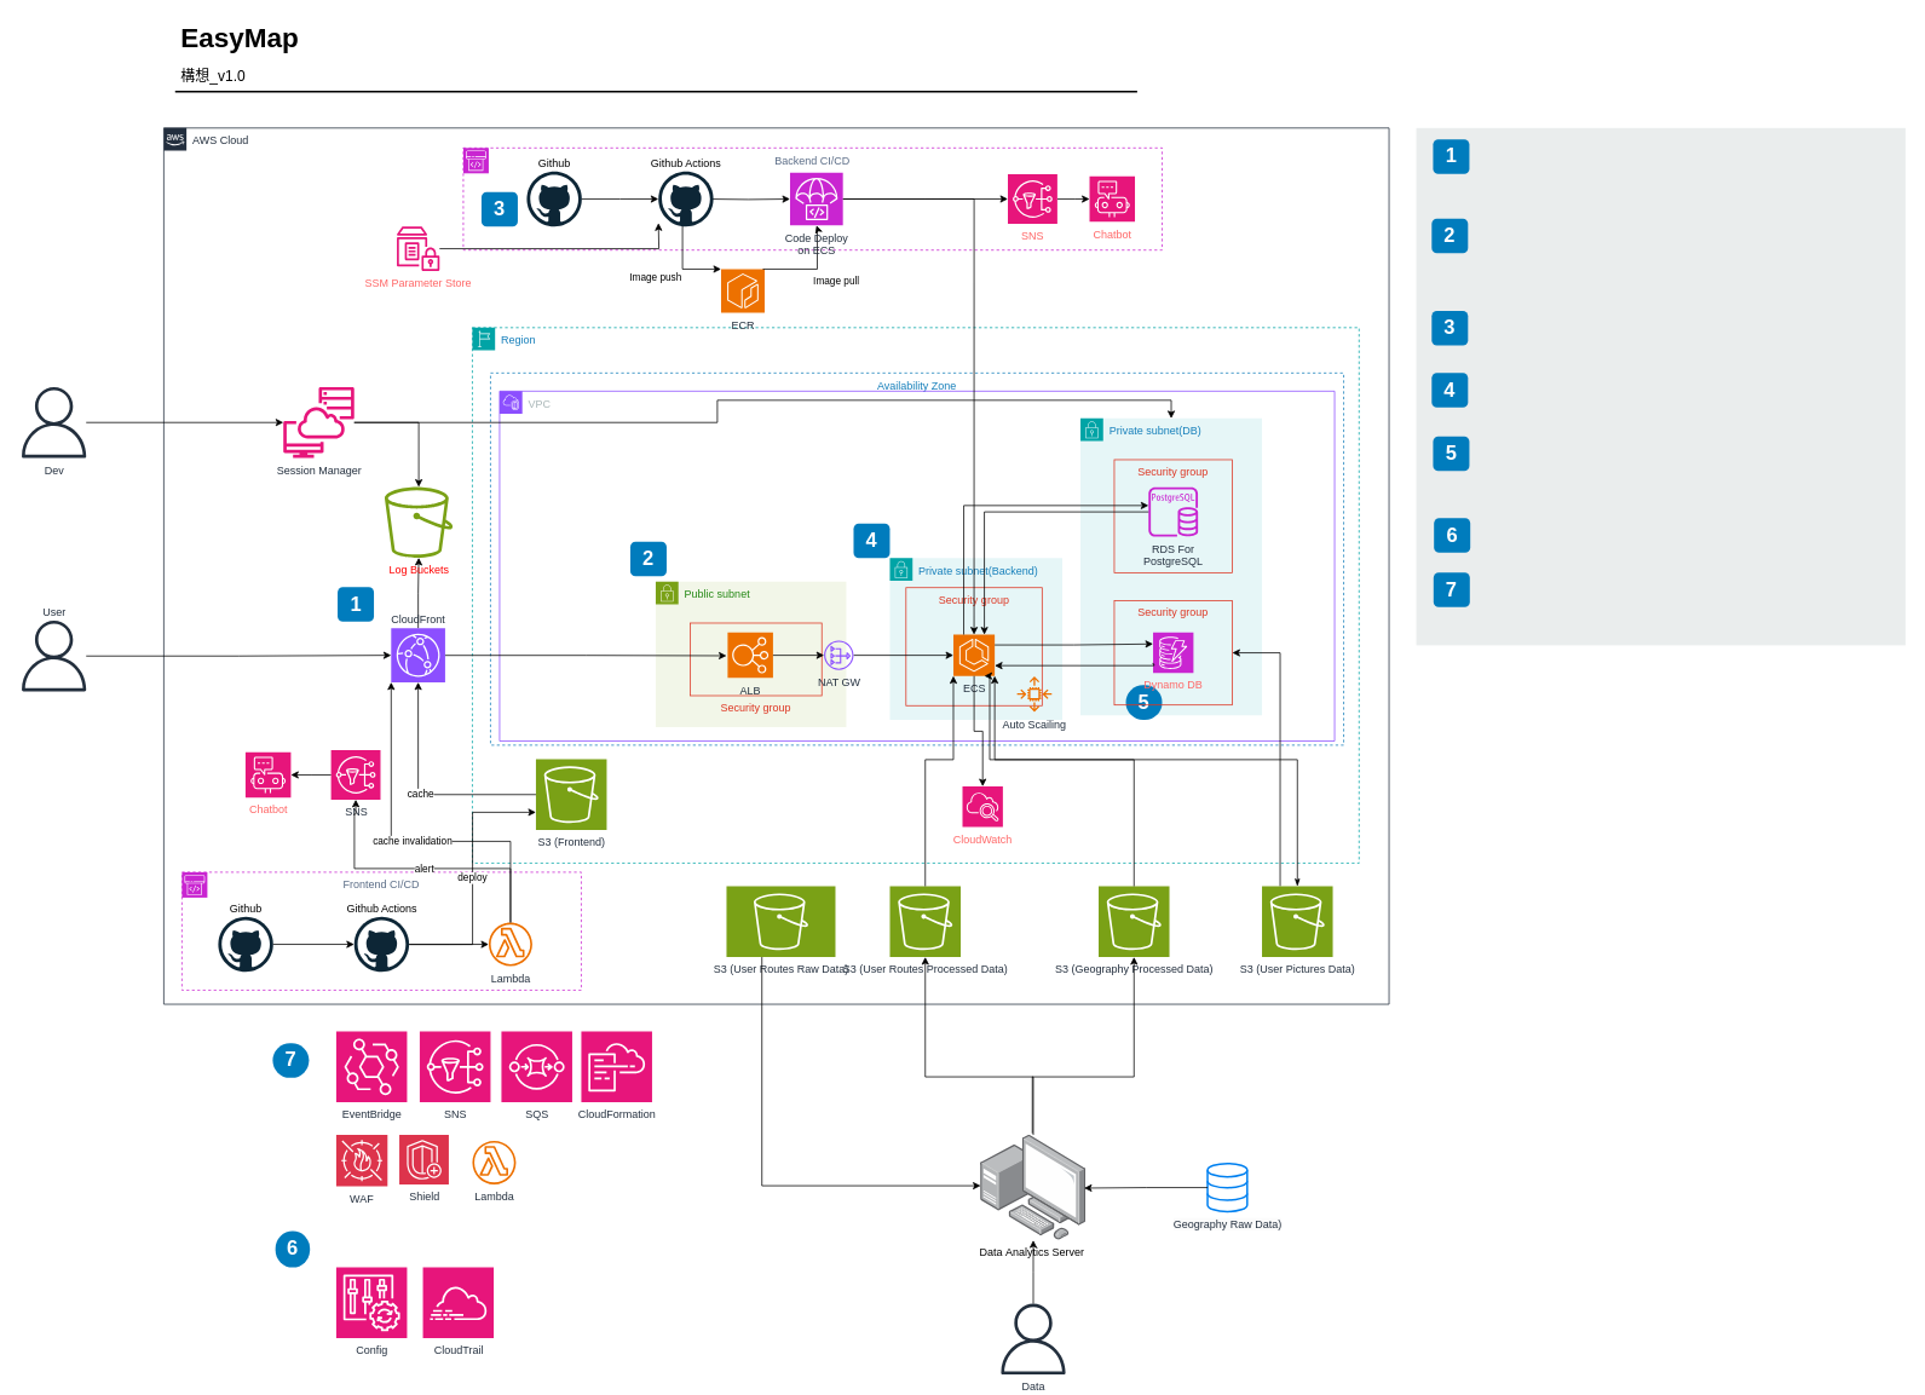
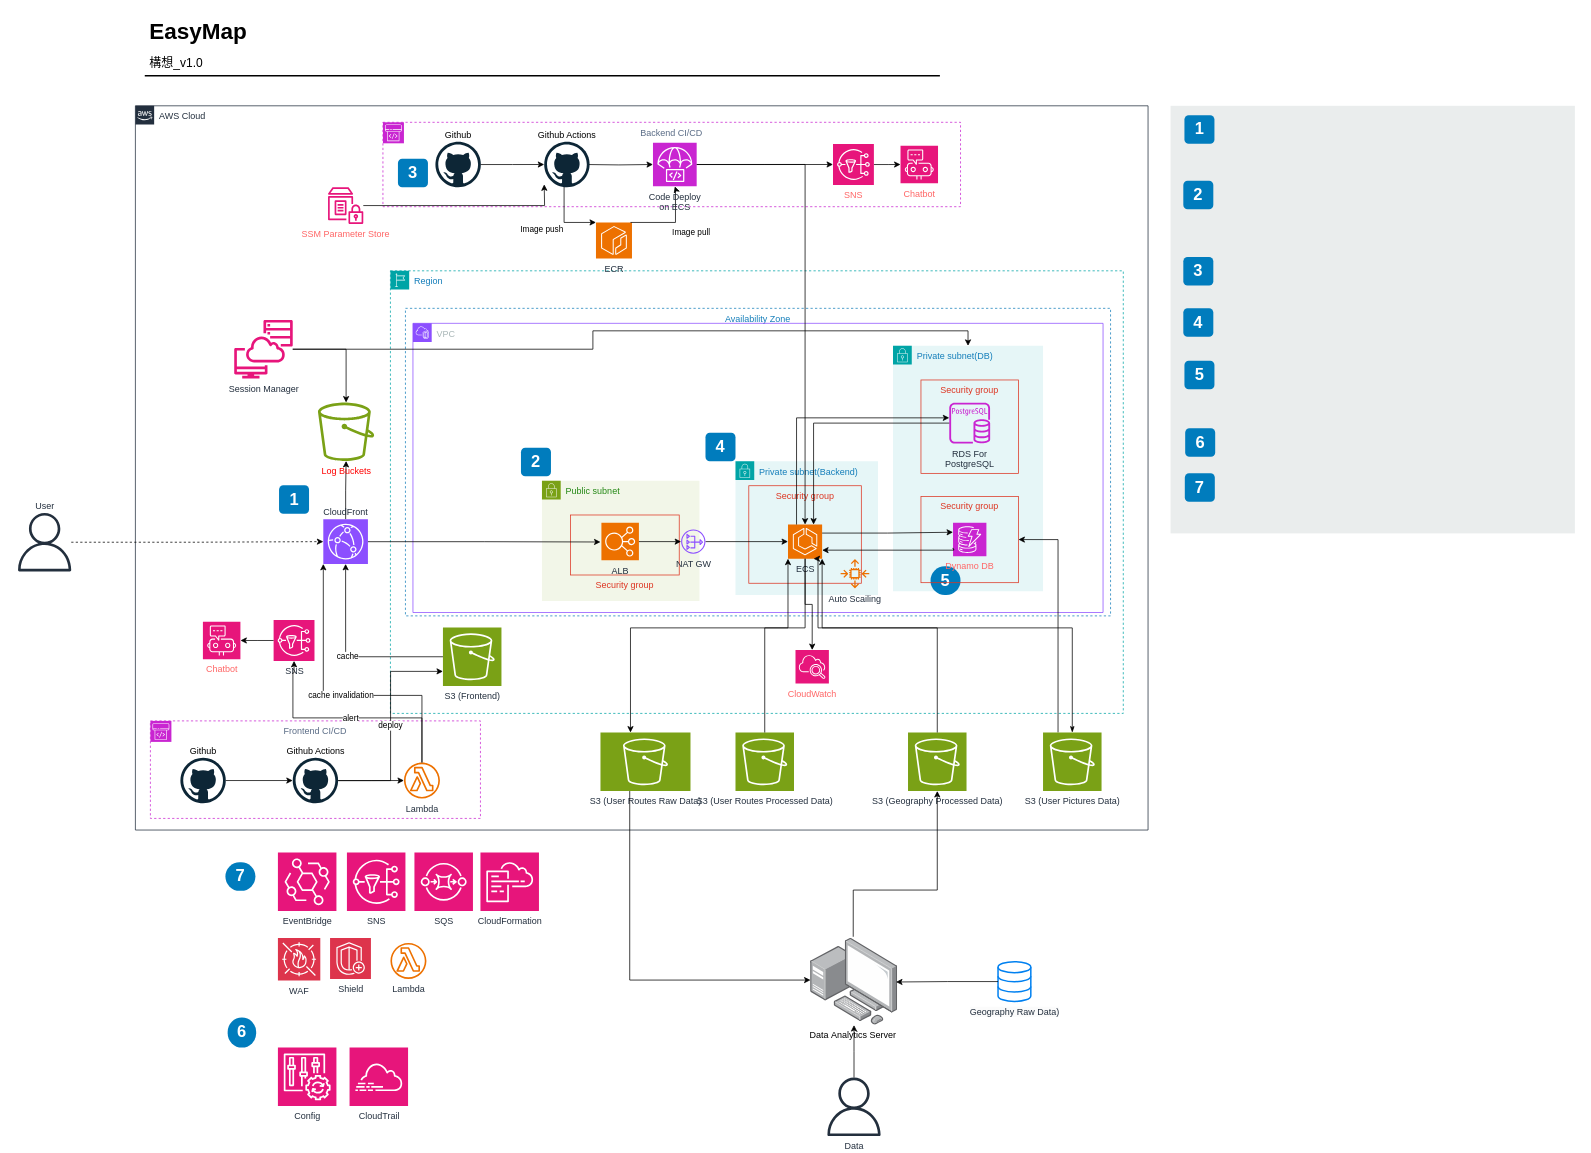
- <mxCell id="111" value="Dev" style="sketch=0;outlineConnect=0;fontColor=#232F3E;gradientColor=none;fillColor=#232F3D;strokeColor=none;dashed=0;verticalLabelPosition=bottom;verticalAlign=top;align=center;html=1;fontSize=12;fontStyle=0;aspect=fixed;pointerEvents=1;shape=mxgraph.aws4.user;" parent="1" vertex="1"><mxGeometry x="20" y="426" width="78" height="78" as="geometry" /></mxCell>
- <mxCell id="112" style="edgeStyle=orthogonalEdgeStyle;rounded=0;orthogonalLoop=1;jettySize=auto;html=1;entryX=0;entryY=0.5;entryDx=0;entryDy=0;entryPerimeter=0;" parent="1" source="111" target="88" edge="1"><mxGeometry relative="1" as="geometry"><mxPoint x="490" y="527" as="sourcePoint" /><mxPoint x="800.001" y="526.999" as="targetPoint" /></mxGeometry></mxCell>
- <mxCell id="113" value="" style="edgeStyle=orthogonalEdgeStyle;rounded=0;orthogonalLoop=1;jettySize=auto;html=1;entryX=0;entryY=0.5;entryDx=0;entryDy=0;entryPerimeter=0;" parent="1" source="110" target="55" edge="1"><mxGeometry relative="1" as="geometry"><mxPoint x="286" y="722.25" as="sourcePoint" /><mxPoint x="723.5" y="909" as="targetPoint" /></mxGeometry></mxCell>
+ <mxCell id="113" value="" style="edgeStyle=orthogonalEdgeStyle;rounded=0;orthogonalLoop=1;jettySize=auto;html=1;entryX=0;entryY=0.5;entryDx=0;entryDy=0;entryPerimeter=0;dashed=1;" parent="1" source="110" target="55" edge="1"><mxGeometry relative="1" as="geometry"><mxPoint x="286" y="722.25" as="sourcePoint" /><mxPoint x="723.5" y="909" as="targetPoint" /></mxGeometry></mxCell>
+ <mxCell id="93" style="edgeStyle=orthogonalEdgeStyle;rounded=0;orthogonalLoop=1;jettySize=auto;html=1;" edge="1" parent="20" source="36" target="90"><mxGeometry relative="1" as="geometry"><Array as="points"><mxPoint x="893" y="696" /><mxPoint x="660" y="696" /></Array></mxGeometry></mxCell>
- <mxCell id="115" style="edgeStyle=orthogonalEdgeStyle;rounded=0;orthogonalLoop=1;jettySize=auto;html=1;" edge="1" parent="1" source="117" target="91"><mxGeometry relative="1" as="geometry"><Array as="points"><mxPoint x="1138" y="1186" /><mxPoint x="1019" y="1186" /></Array></mxGeometry></mxCell>
